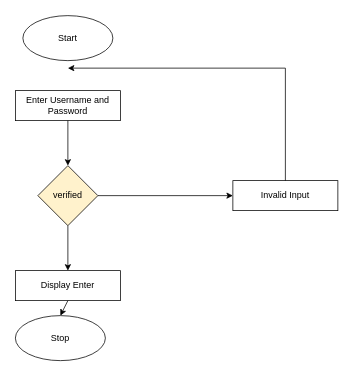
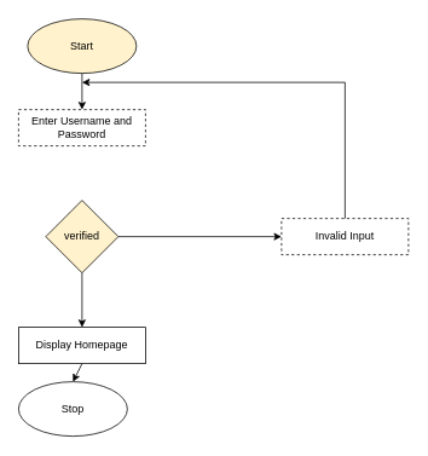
- <mxCell id="4" value="Start" style="ellipse;whiteSpace=wrap;html=1;" parent="1" vertex="1"><mxGeometry x="30" y="20" width="120" height="60" as="geometry" /></mxCell>
+ <mxCell id="4" value="Start" style="ellipse;whiteSpace=wrap;html=1;fillColor=#fff2cc;" parent="1" vertex="1"><mxGeometry x="30" y="20" width="120" height="60" as="geometry" /></mxCell>
+ <mxCell id="5" value="" style="endArrow=classic;html=1;rounded=0;exitX=0.5;exitY=1;exitDx=0;exitDy=0;entryX=0.5;entryY=0;entryDx=0;entryDy=0;" parent="1" source="4" target="3" edge="1"><mxGeometry width="50" height="50" relative="1" as="geometry"><mxPoint x="220" y="290" as="sourcePoint" /><mxPoint x="270" y="240" as="targetPoint" /></mxGeometry></mxCell>
- <mxCell id="3" value="Enter Username and Password" style="rounded=0;whiteSpace=wrap;html=1;" parent="1" vertex="1"><mxGeometry x="20" y="120" width="140" height="40" as="geometry" /></mxCell>
+ <mxCell id="3" value="Enter Username and Password" style="rounded=0;whiteSpace=wrap;html=1;dashed=1;" parent="1" vertex="1"><mxGeometry x="20" y="120" width="140" height="40" as="geometry" /></mxCell>
- <mxCell id="6" value="" style="endArrow=classic;html=1;rounded=0;exitX=0.5;exitY=1;exitDx=0;exitDy=0;entryX=0.5;entryY=0;entryDx=0;entryDy=0;" parent="1" source="3" target="2" edge="1"><mxGeometry width="50" height="50" relative="1" as="geometry"><mxPoint x="100" y="90" as="sourcePoint" /><mxPoint x="100" y="130" as="targetPoint" /></mxGeometry></mxCell>
- <mxCell id="9" value="Invalid Input" style="rounded=0;whiteSpace=wrap;html=1;" parent="1" vertex="1"><mxGeometry x="310" y="240" width="140" height="40" as="geometry" /></mxCell>
+ <mxCell id="9" value="Invalid Input" style="rounded=0;whiteSpace=wrap;html=1;dashed=1;" parent="1" vertex="1"><mxGeometry x="310" y="240" width="140" height="40" as="geometry" /></mxCell>
- <mxCell id="8" value="Display Enter" style="rounded=0;whiteSpace=wrap;html=1;" parent="1" vertex="1"><mxGeometry x="20" y="360" width="140" height="40" as="geometry" /></mxCell>
+ <mxCell id="8" value="Display Homepage" style="rounded=0;whiteSpace=wrap;html=1;" parent="1" vertex="1"><mxGeometry x="20" y="360" width="140" height="40" as="geometry" /></mxCell>
